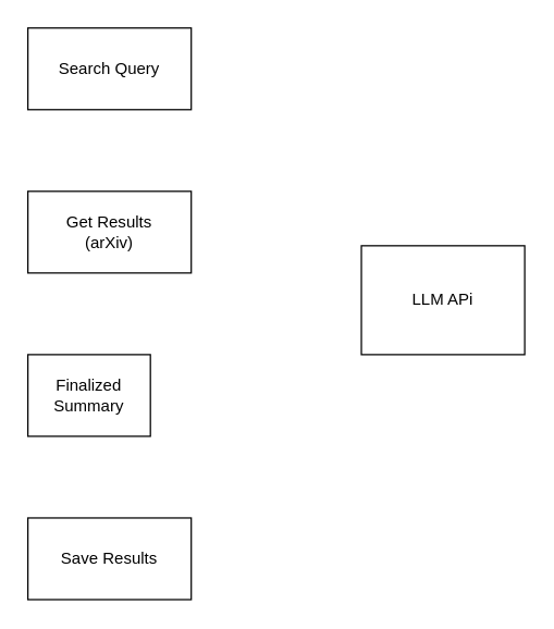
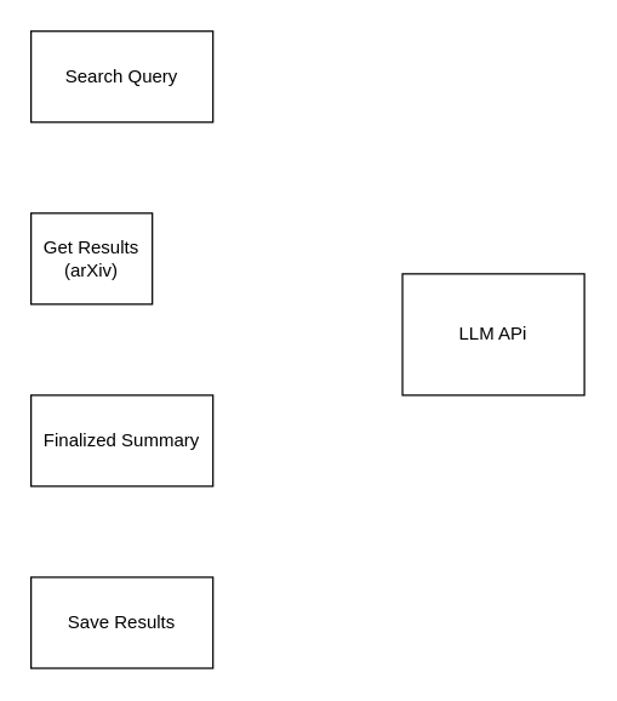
- <mxCell id="3" value="Get Results&lt;div&gt;(arXiv)&lt;/div&gt;" style="rounded=0;whiteSpace=wrap;html=1;container=1;" vertex="1" parent="1"><mxGeometry x="20" y="140" width="120" height="60" as="geometry" /></mxCell>
+ <mxCell id="3" value="Get Results&lt;div&gt;(arXiv)&lt;/div&gt;" style="rounded=0;whiteSpace=wrap;html=1;container=1;" vertex="1" parent="1"><mxGeometry x="20" y="140" width="80" height="60" as="geometry" /></mxCell>
- <mxCell id="4" value="Finalized Summary" style="rounded=0;whiteSpace=wrap;html=1;container=1;" vertex="1" parent="1"><mxGeometry x="20" y="260" width="90" height="60" as="geometry" /></mxCell>
+ <mxCell id="4" value="Finalized Summary" style="rounded=0;whiteSpace=wrap;html=1;container=1;" vertex="1" parent="1"><mxGeometry x="20" y="260" width="120" height="60" as="geometry" /></mxCell>
